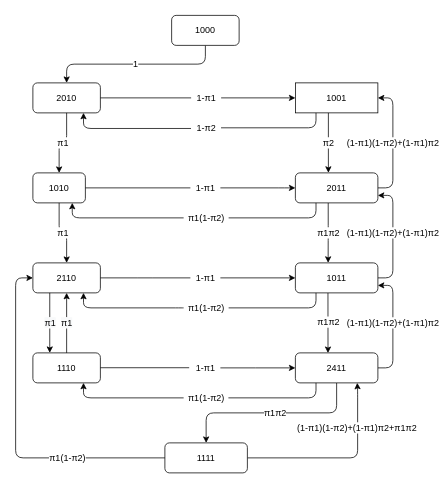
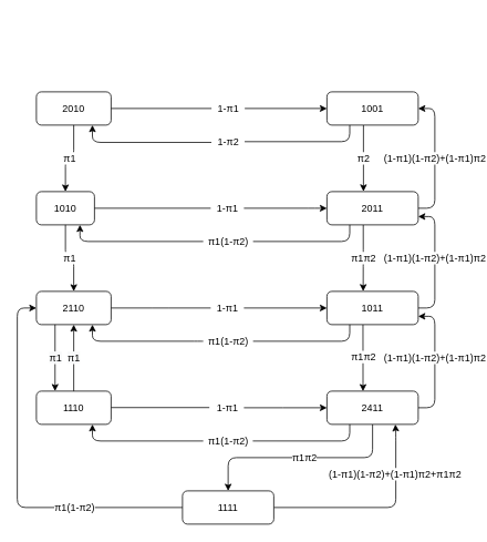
- <mxCell id="3" value="1000" style="rounded=1;whiteSpace=wrap;html=1;" parent="1" vertex="1"><mxGeometry x="228" y="20" width="90" height="40" as="geometry" /></mxCell>
- <mxCell id="2" value="&lt;font style=&quot;font-size: 12px&quot;&gt;1&lt;/font&gt;" style="edgeStyle=orthogonalEdgeStyle;rounded=1;orthogonalLoop=1;jettySize=auto;html=1;exitX=0.5;exitY=1;exitDx=0;exitDy=0;entryX=0.5;entryY=0;entryDx=0;entryDy=0;" parent="1" source="3" target="5" edge="1"><mxGeometry relative="1" as="geometry" /></mxCell>
- <mxCell id="12" value="1001" style="whiteSpace=wrap;html=1;rounded=0;" parent="1" vertex="1"><mxGeometry x="393" y="110" width="110" height="40" as="geometry" /></mxCell>
+ <mxCell id="12" value="1001" style="rounded=1;whiteSpace=wrap;html=1;" parent="1" vertex="1"><mxGeometry x="393" y="110" width="110" height="40" as="geometry" /></mxCell>
